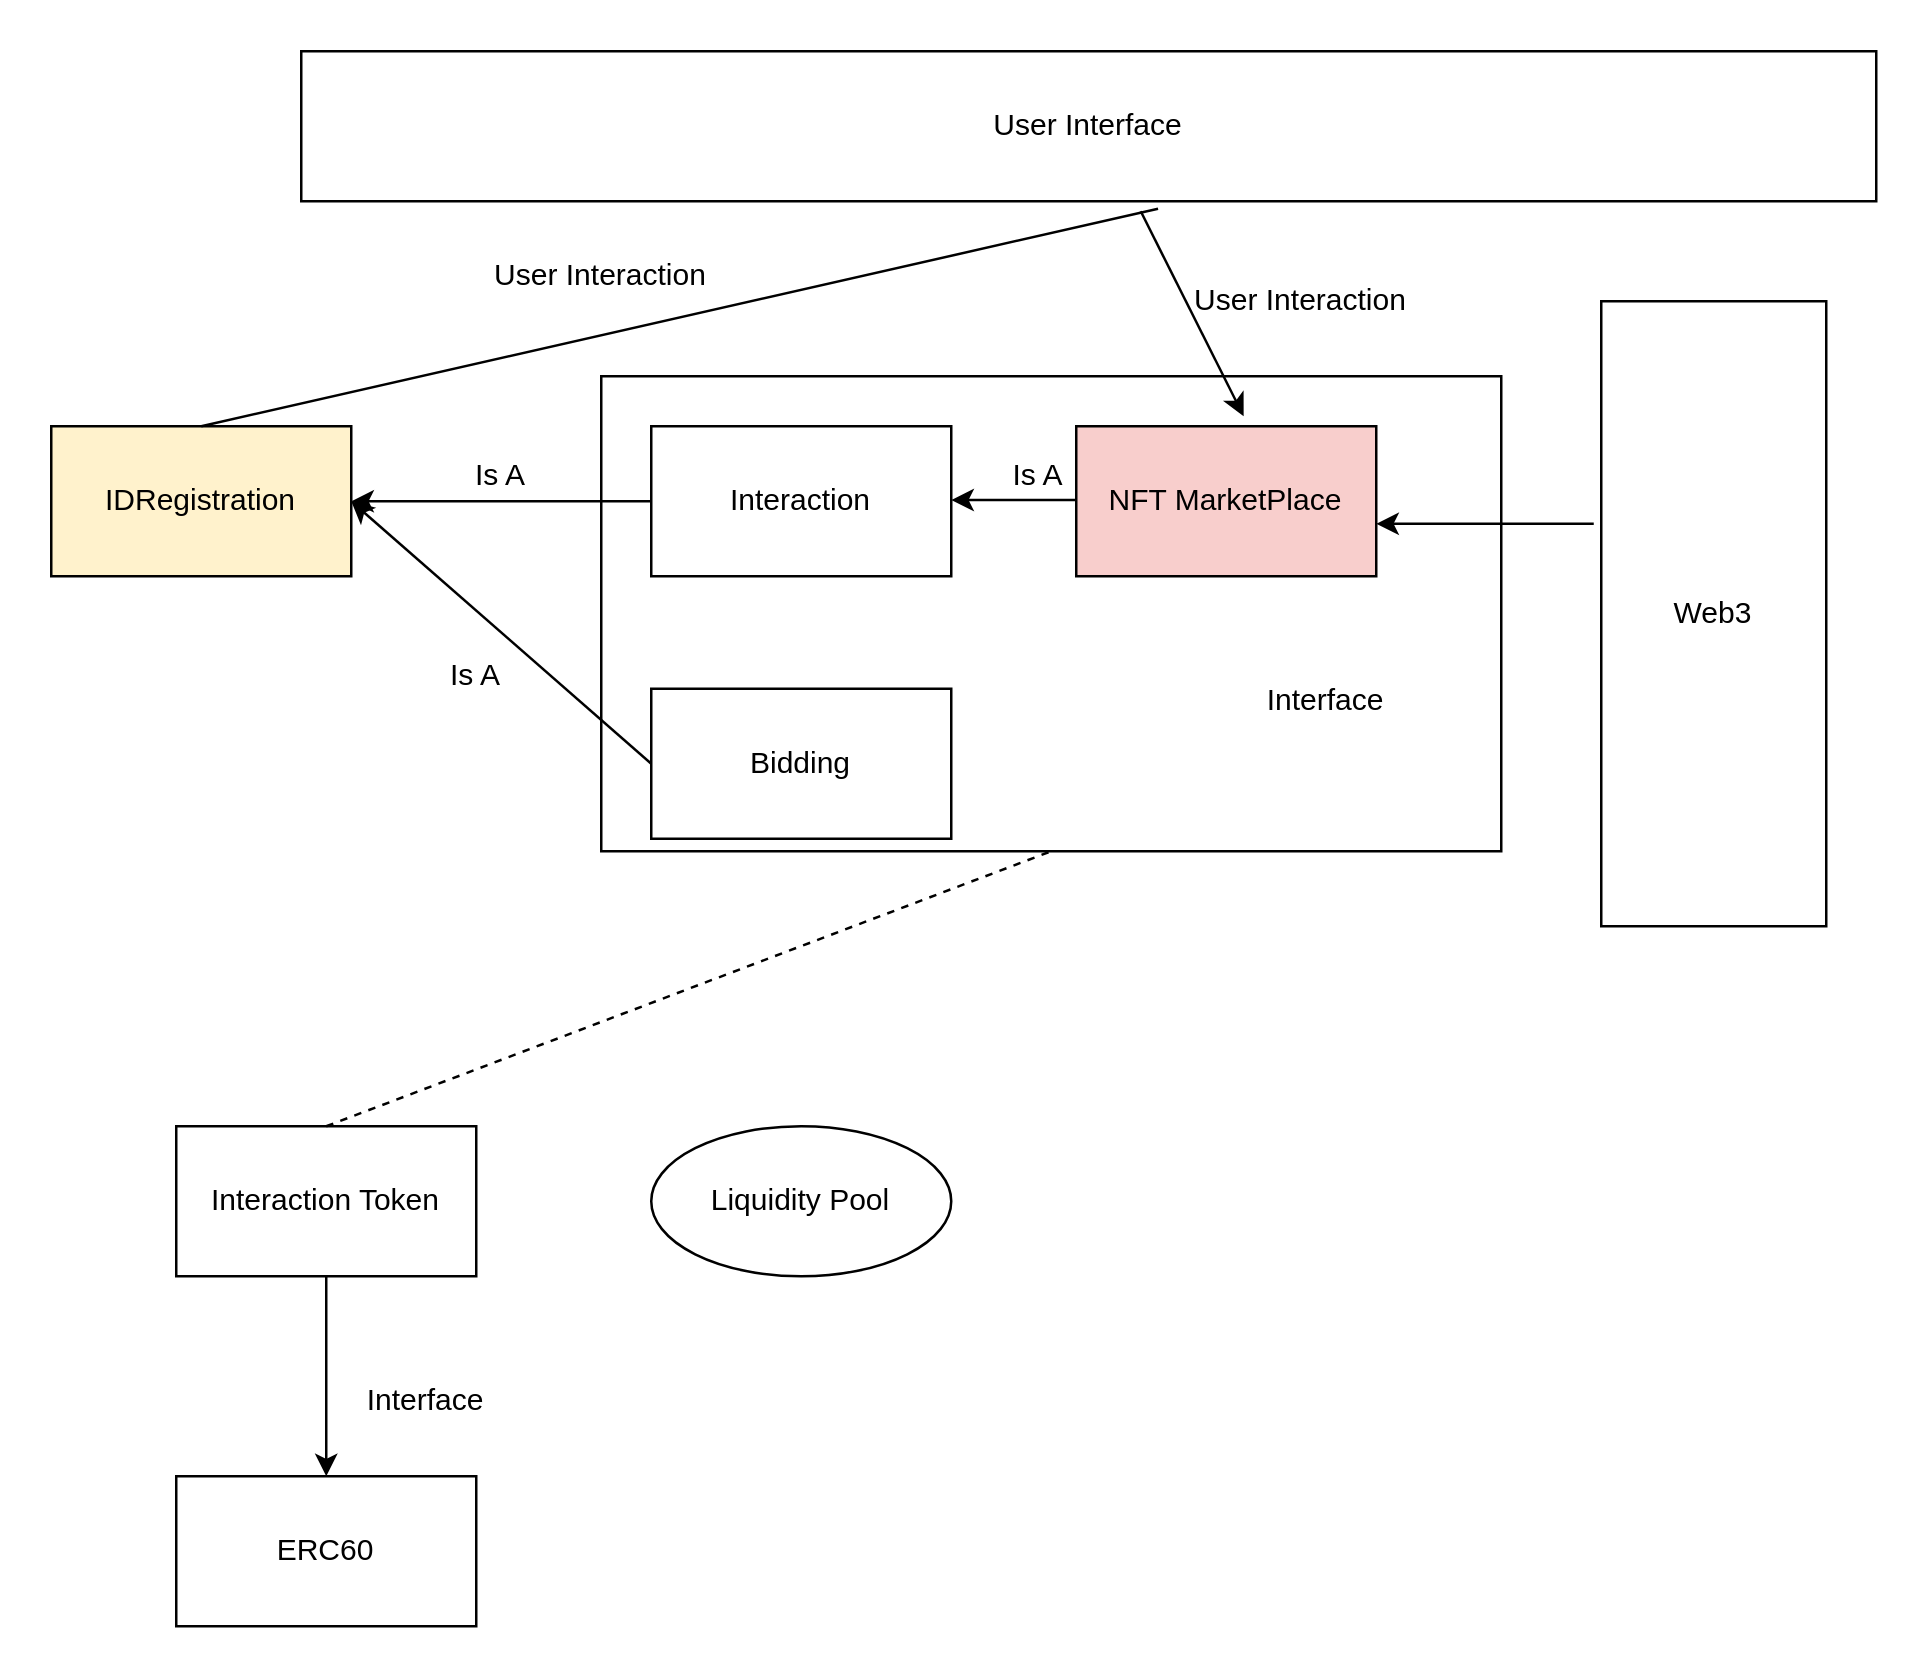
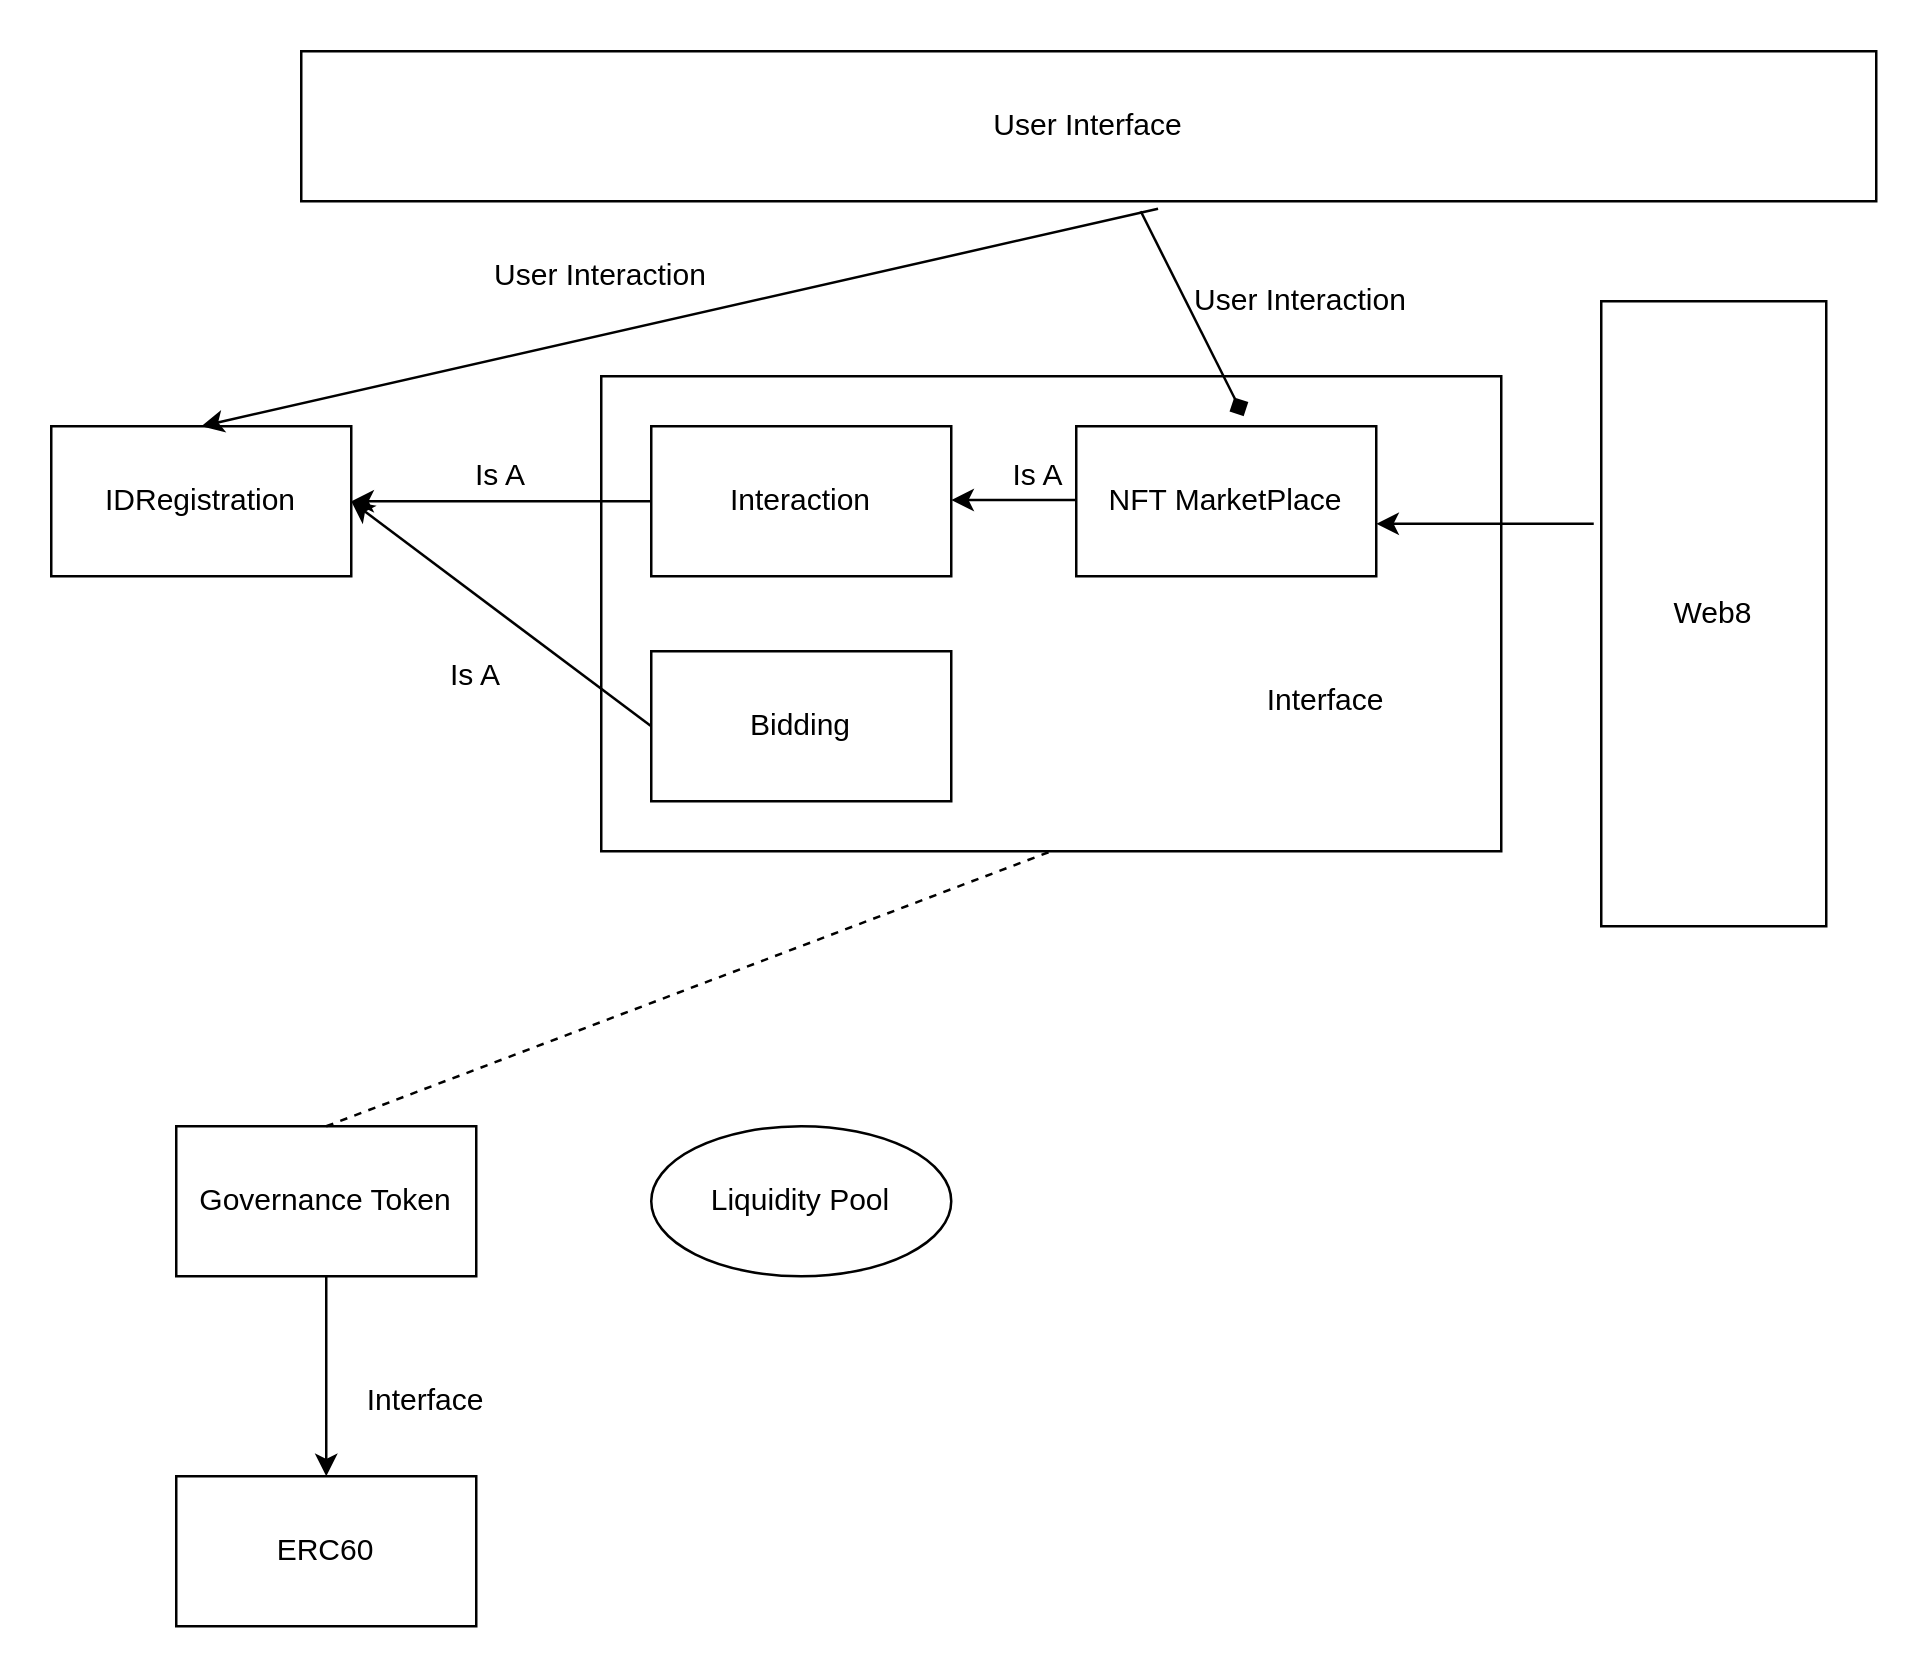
- <mxCell id="15" value="" style="endArrow=classic;html=1;exitX=0.533;exitY=1.067;exitDx=0;exitDy=0;exitPerimeter=0;entryX=0.558;entryY=-0.067;entryDx=0;entryDy=0;entryPerimeter=0;" parent="1" source="4" target="6" edge="1"><mxGeometry width="50" height="50" relative="1" as="geometry"><mxPoint x="436.88" y="93" as="sourcePoint" /><mxPoint x="160" y="180" as="targetPoint" /></mxGeometry></mxCell>
+ <mxCell id="15" value="" style="endArrow=diamond;html=1;exitX=0.533;exitY=1.067;exitDx=0;exitDy=0;exitPerimeter=0;entryX=0.558;entryY=-0.067;entryDx=0;entryDy=0;entryPerimeter=0;" parent="1" source="4" target="6" edge="1"><mxGeometry width="50" height="50" relative="1" as="geometry"><mxPoint x="436.88" y="93" as="sourcePoint" /><mxPoint x="160" y="180" as="targetPoint" /></mxGeometry></mxCell>
- <mxCell id="3" value="" style="endArrow=none;html=1;exitX=0.544;exitY=1.05;exitDx=0;exitDy=0;exitPerimeter=0;entryX=0.5;entryY=0;entryDx=0;entryDy=0;" parent="1" source="4" target="2" edge="1"><mxGeometry width="50" height="50" relative="1" as="geometry"><mxPoint x="150" y="270" as="sourcePoint" /><mxPoint x="180" y="210" as="targetPoint" /></mxGeometry></mxCell>
+ <mxCell id="3" value="" style="endArrow=classic;html=1;exitX=0.544;exitY=1.05;exitDx=0;exitDy=0;exitPerimeter=0;entryX=0.5;entryY=0;entryDx=0;entryDy=0;" parent="1" source="4" target="2" edge="1"><mxGeometry width="50" height="50" relative="1" as="geometry"><mxPoint x="150" y="270" as="sourcePoint" /><mxPoint x="180" y="210" as="targetPoint" /></mxGeometry></mxCell>
- <mxCell id="2" value="IDRegistration" style="rounded=0;whiteSpace=wrap;html=1;fillColor=#fff2cc;" parent="1" vertex="1"><mxGeometry x="20" y="170" width="120" height="60" as="geometry" /></mxCell>
+ <mxCell id="2" value="IDRegistration" style="rounded=0;whiteSpace=wrap;html=1;" parent="1" vertex="1"><mxGeometry x="20" y="170" width="120" height="60" as="geometry" /></mxCell>
- <mxCell id="6" value="NFT MarketPlace" style="rounded=0;whiteSpace=wrap;html=1;fillColor=#f8cecc;" parent="1" vertex="1"><mxGeometry x="430" y="170" width="120" height="60" as="geometry" /></mxCell>
+ <mxCell id="6" value="NFT MarketPlace" style="rounded=0;whiteSpace=wrap;html=1;" parent="1" vertex="1"><mxGeometry x="430" y="170" width="120" height="60" as="geometry" /></mxCell>
- <mxCell id="18" value="Web3" style="rounded=0;whiteSpace=wrap;html=1;" parent="1" vertex="1"><mxGeometry x="640" y="120" width="90" height="250" as="geometry" /></mxCell>
+ <mxCell id="18" value="Web8" style="rounded=0;whiteSpace=wrap;html=1;" parent="1" vertex="1"><mxGeometry x="640" y="120" width="90" height="250" as="geometry" /></mxCell>
- <mxCell id="12" value="Bidding" style="rounded=0;whiteSpace=wrap;html=1;" parent="1" vertex="1"><mxGeometry x="260" y="275" width="120" height="60" as="geometry" /></mxCell>
+ <mxCell id="12" value="Bidding" style="rounded=0;whiteSpace=wrap;html=1;" parent="1" vertex="1"><mxGeometry x="260" y="260" width="120" height="60" as="geometry" /></mxCell>
- <mxCell id="21" value="Interaction Token" style="rounded=0;whiteSpace=wrap;html=1;" parent="1" vertex="1"><mxGeometry x="70" y="450" width="120" height="60" as="geometry" /></mxCell>
+ <mxCell id="21" value="Governance Token" style="rounded=0;whiteSpace=wrap;html=1;" parent="1" vertex="1"><mxGeometry x="70" y="450" width="120" height="60" as="geometry" /></mxCell>
